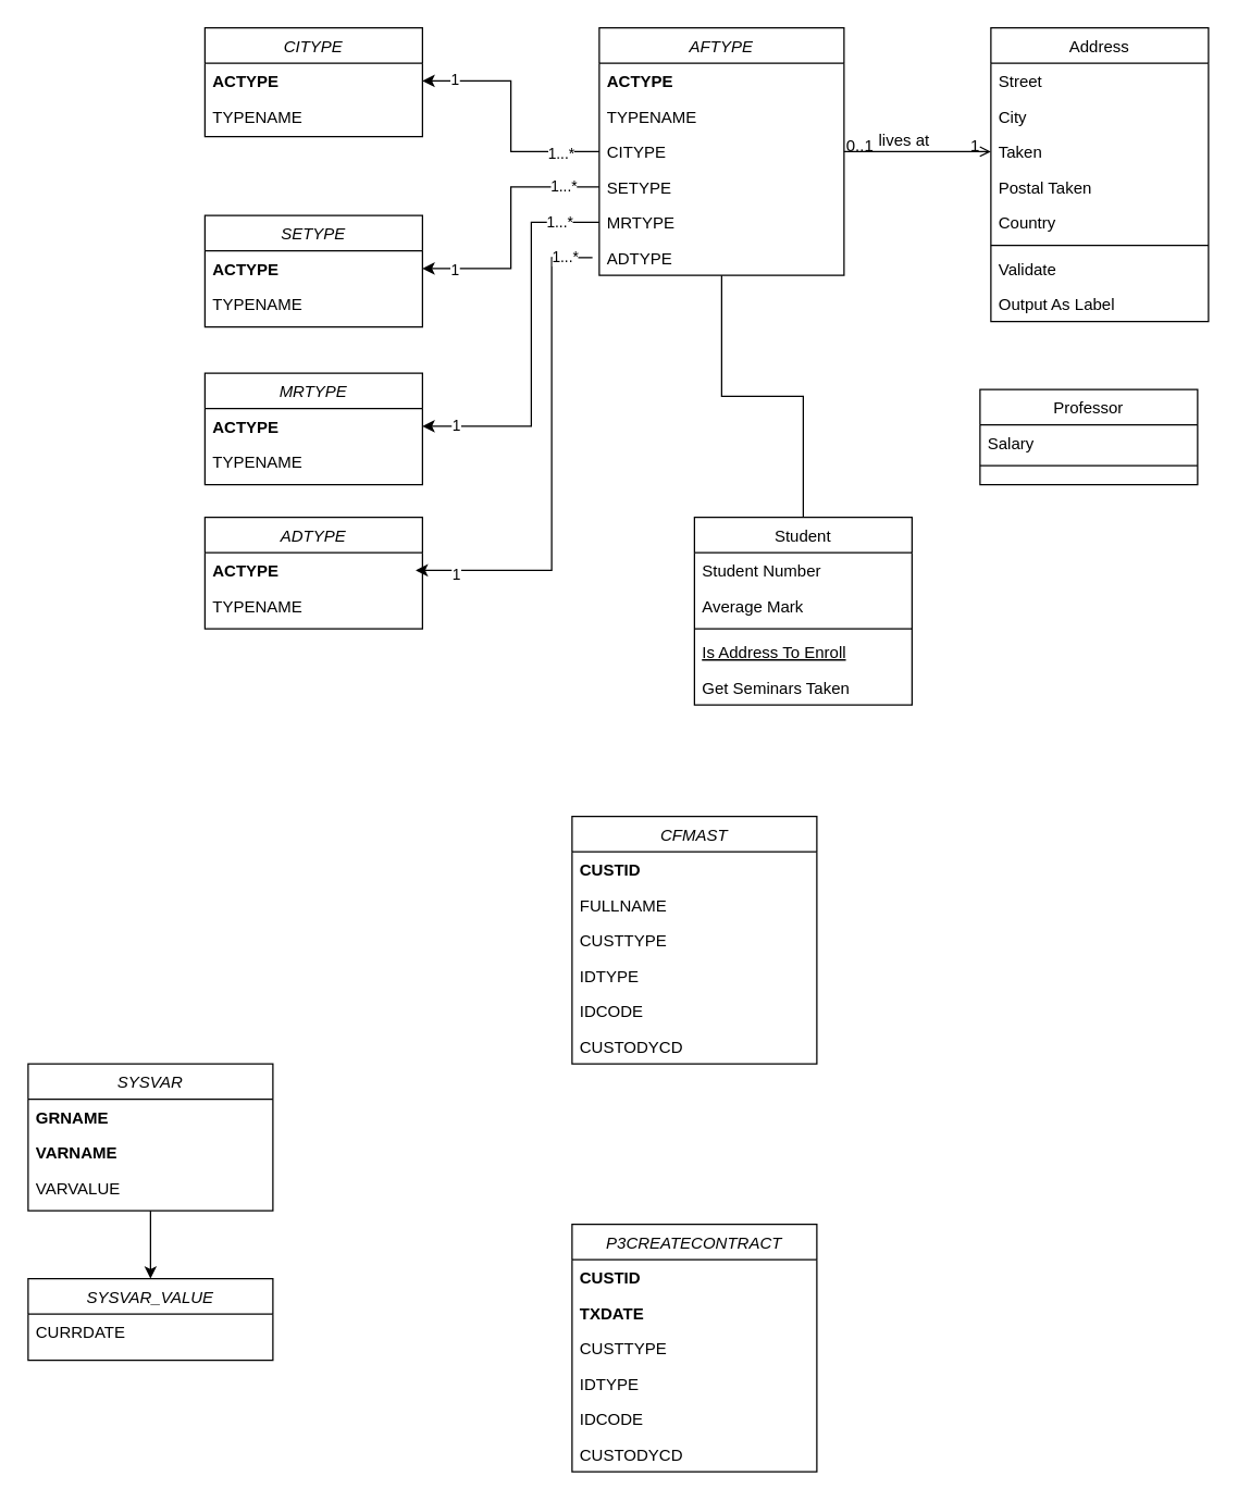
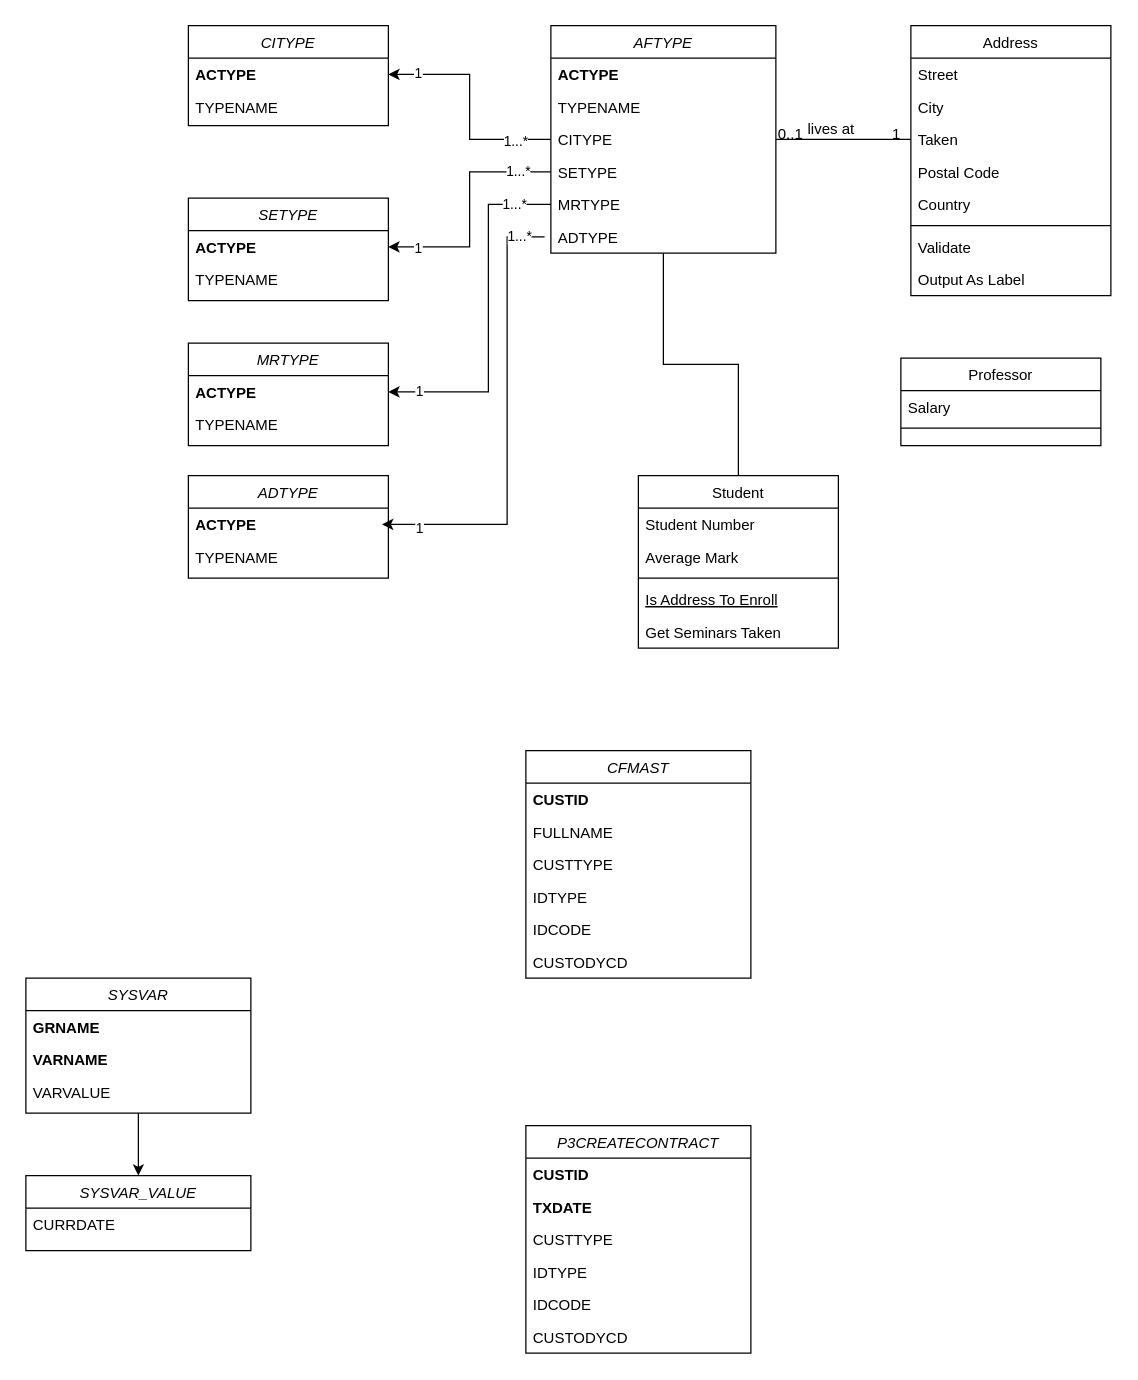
- <mxCell id="28" value="" style="endArrow=open;shadow=0;strokeWidth=1;rounded=0;curved=0;endFill=1;edgeStyle=elbowEdgeStyle;elbow=vertical;" parent="1" source="2" target="19" edge="1"><mxGeometry x="0.5" y="41" relative="1" as="geometry"><mxPoint x="600" y="92" as="sourcePoint" /><mxPoint x="760" y="92" as="targetPoint" /><mxPoint x="-40" y="32" as="offset" /></mxGeometry></mxCell>
+ <mxCell id="28" value="" style="endArrow=none;shadow=0;strokeWidth=1;rounded=0;curved=0;endFill=1;edgeStyle=elbowEdgeStyle;elbow=vertical;" parent="1" source="2" target="19" edge="1"><mxGeometry x="0.5" y="41" relative="1" as="geometry"><mxPoint x="600" y="92" as="sourcePoint" /><mxPoint x="760" y="92" as="targetPoint" /><mxPoint x="-40" y="32" as="offset" /></mxGeometry></mxCell>
- <mxCell id="23" value="Postal Taken" style="text;align=left;verticalAlign=top;spacingLeft=4;spacingRight=4;overflow=hidden;rotatable=0;points=[[0,0.5],[1,0.5]];portConstraint=eastwest;rounded=0;shadow=0;html=0;" parent="19" vertex="1"><mxGeometry y="104" width="160" height="26" as="geometry" /></mxCell>
+ <mxCell id="23" value="Postal Code" style="text;align=left;verticalAlign=top;spacingLeft=4;spacingRight=4;overflow=hidden;rotatable=0;points=[[0,0.5],[1,0.5]];portConstraint=eastwest;rounded=0;shadow=0;html=0;" parent="19" vertex="1"><mxGeometry y="104" width="160" height="26" as="geometry" /></mxCell>
